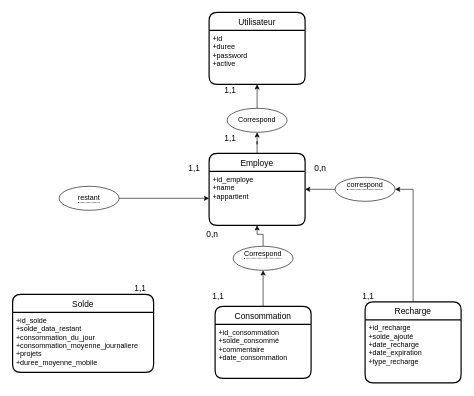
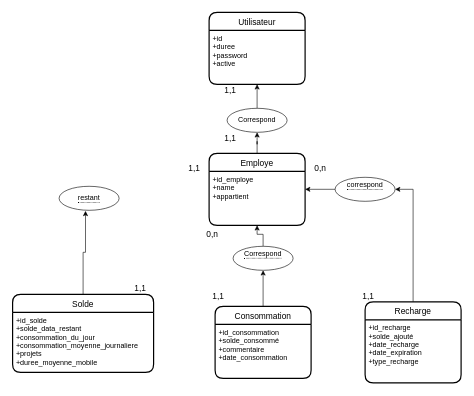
- <mxCell id="13" style="edgeStyle=orthogonalEdgeStyle;rounded=0;orthogonalLoop=1;jettySize=auto;html=1;entryX=0;entryY=0.5;entryDx=0;entryDy=0;strokeColor=#000000;" parent="1" source="14" target="23" edge="1"><mxGeometry relative="1" as="geometry" /></mxCell>
+ <mxCell id="4" style="edgeStyle=orthogonalEdgeStyle;rounded=0;orthogonalLoop=1;jettySize=auto;html=1;entryX=0.44;entryY=1.025;entryDx=0;entryDy=0;entryPerimeter=0;strokeColor=#000000;" parent="1" source="17" target="14" edge="1"><mxGeometry relative="1" as="geometry" /></mxCell>
